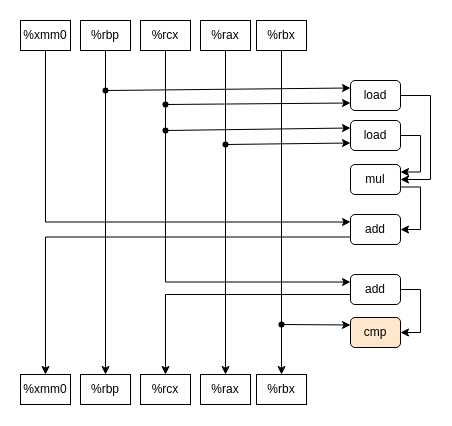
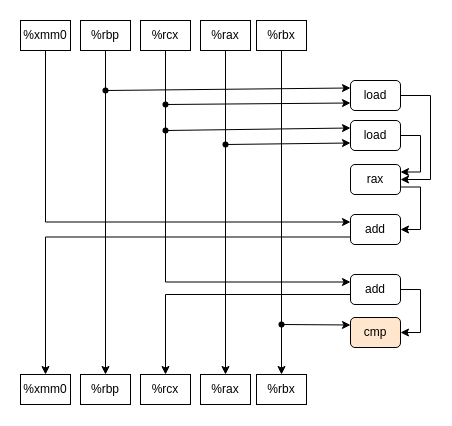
- <mxCell id="17" value="mul" style="rounded=1;whiteSpace=wrap;html=1;" parent="1" vertex="1"><mxGeometry x="350" y="164" width="50" height="30" as="geometry" /></mxCell>
+ <mxCell id="17" value="rax" style="rounded=1;whiteSpace=wrap;html=1;" parent="1" vertex="1"><mxGeometry x="350" y="164" width="50" height="30" as="geometry" /></mxCell>
